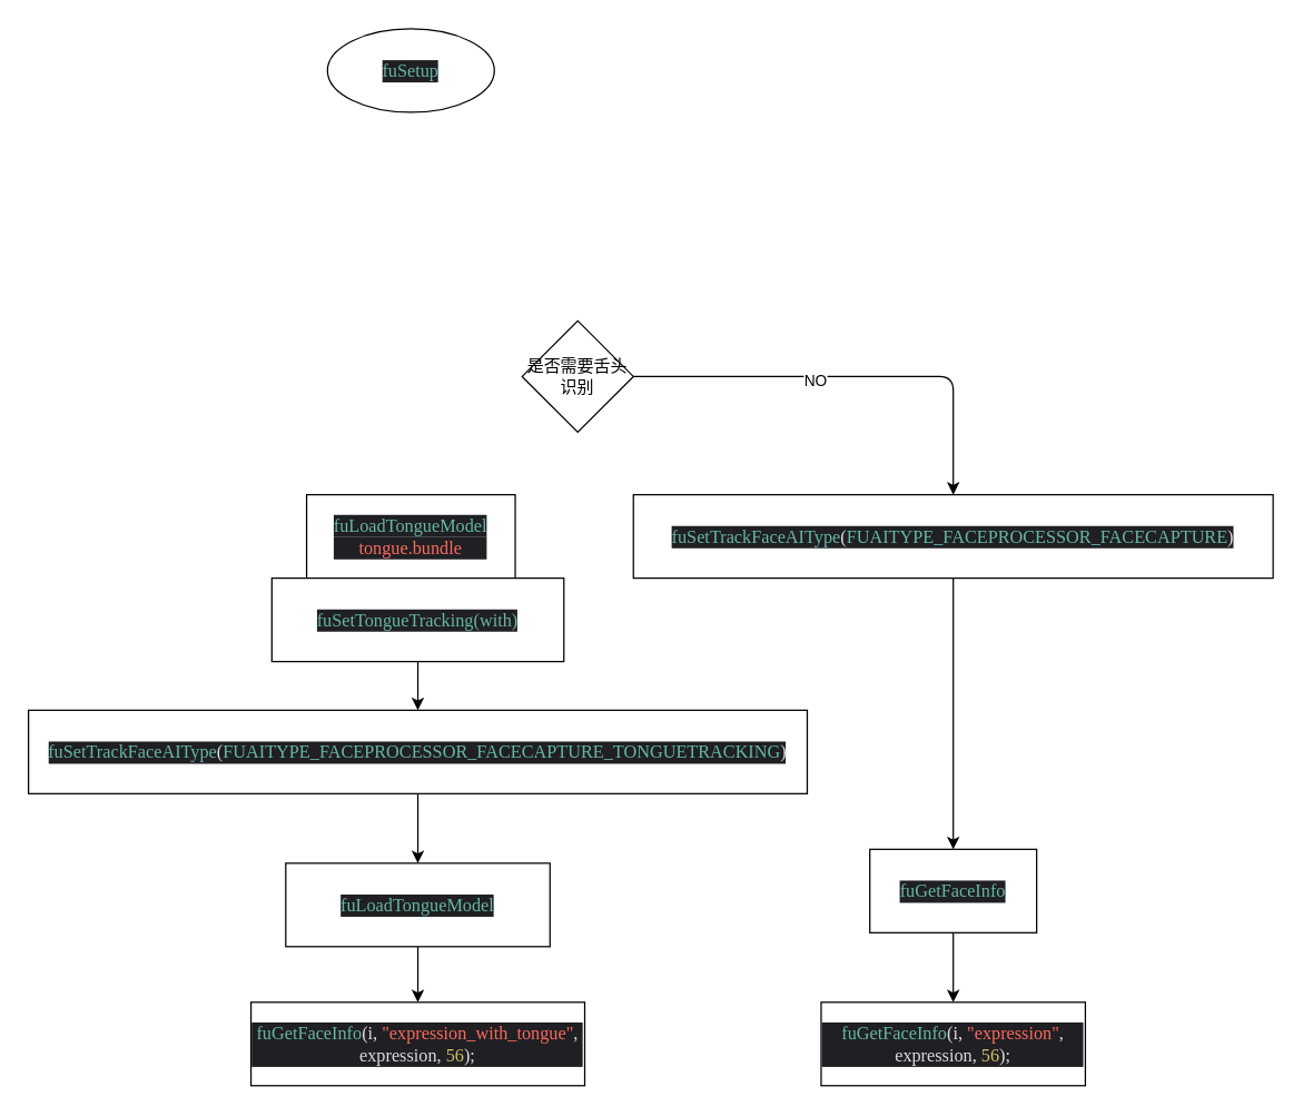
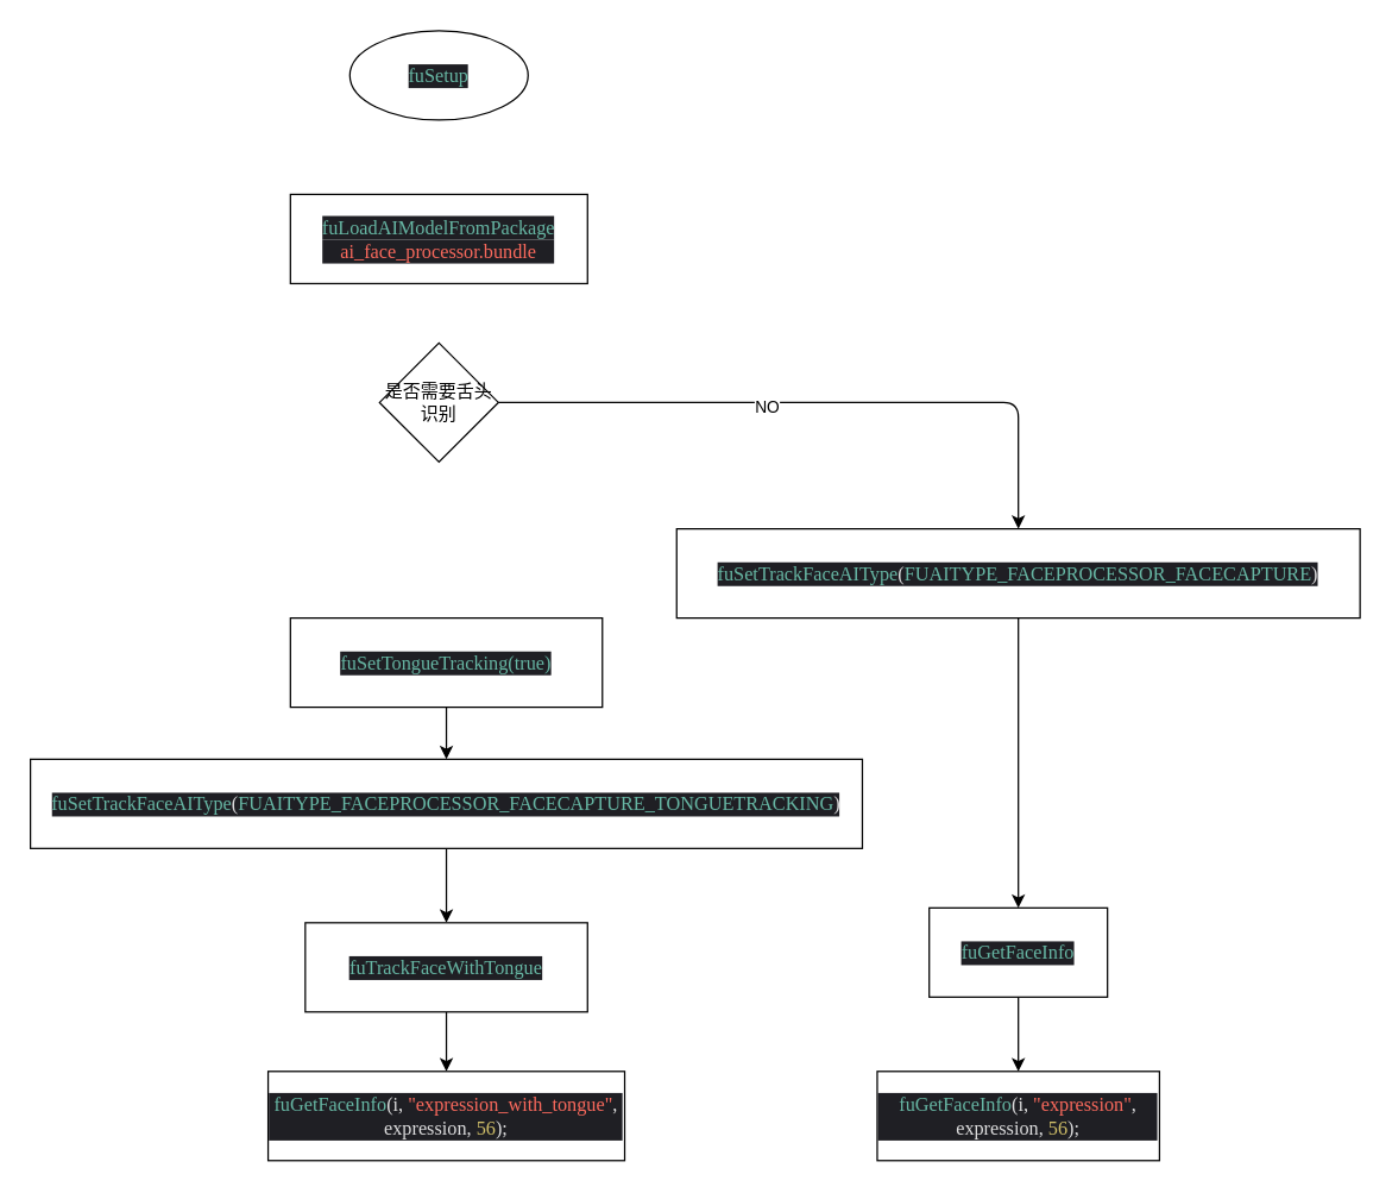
+ <mxCell id="3" value="&lt;p style=&quot;margin: 0px ; font-stretch: normal ; font-size: 13px ; line-height: normal ; font-family: &amp;#34;menlo&amp;#34; ; color: rgb(103 , 183 , 164) ; background-color: rgb(31 , 31 , 36)&quot;&gt;fuLoadAIModelFromPackage&lt;/p&gt;&lt;p style=&quot;margin: 0px ; font-stretch: normal ; font-size: 13px ; line-height: normal ; font-family: &amp;#34;menlo&amp;#34; ; color: rgb(252 , 106 , 93) ; background-color: rgb(31 , 31 , 36)&quot;&gt;ai_face_processor.bundle&lt;/p&gt;" style="whiteSpace=wrap;html=1;" vertex="1" parent="1"><mxGeometry x="195" y="130" width="200" height="60" as="geometry" /></mxCell>
- <mxCell id="4" value="是否需要舌头识别" style="rhombus;whiteSpace=wrap;html=1;" vertex="1" parent="1"><mxGeometry x="375" y="230" width="80" height="80" as="geometry" /></mxCell>
+ <mxCell id="4" value="是否需要舌头识别" style="rhombus;whiteSpace=wrap;html=1;" vertex="1" parent="1"><mxGeometry x="255" y="230" width="80" height="80" as="geometry" /></mxCell>
- <mxCell id="5" value="&lt;p style=&quot;margin: 0px ; font-stretch: normal ; font-size: 13px ; line-height: normal ; font-family: &amp;#34;menlo&amp;#34; ; color: rgb(103 , 183 , 164) ; background-color: rgb(31 , 31 , 36)&quot;&gt;fuLoadTongueModel&lt;/p&gt;&lt;p style=&quot;margin: 0px ; font-stretch: normal ; font-size: 13px ; line-height: normal ; font-family: &amp;#34;menlo&amp;#34; ; color: rgb(252 , 106 , 93) ; background-color: rgb(31 , 31 , 36)&quot;&gt;tongue.bundle&lt;/p&gt;" style="whiteSpace=wrap;html=1;" vertex="1" parent="1"><mxGeometry x="220" y="355" width="150" height="60" as="geometry" /></mxCell>
- <mxCell id="7" value="&lt;p style=&quot;margin: 0px ; font-stretch: normal ; font-size: 13px ; line-height: normal ; font-family: &amp;#34;menlo&amp;#34; ; color: rgb(103 , 183 , 164) ; background-color: rgb(31 , 31 , 36)&quot;&gt;fuSetTongueTracking(with)&lt;/p&gt;" style="whiteSpace=wrap;html=1;" vertex="1" parent="1"><mxGeometry x="195" y="415" width="210" height="60" as="geometry" /></mxCell>
+ <mxCell id="7" value="&lt;p style=&quot;margin: 0px ; font-stretch: normal ; font-size: 13px ; line-height: normal ; font-family: &amp;#34;menlo&amp;#34; ; color: rgb(103 , 183 , 164) ; background-color: rgb(31 , 31 , 36)&quot;&gt;fuSetTongueTracking(true)&lt;/p&gt;" style="whiteSpace=wrap;html=1;" vertex="1" parent="1"><mxGeometry x="195" y="415" width="210" height="60" as="geometry" /></mxCell>
- <mxCell id="14" value="&lt;p style=&quot;margin: 0px ; font-stretch: normal ; font-size: 13px ; line-height: normal ; font-family: &amp;#34;menlo&amp;#34; ; color: rgb(103 , 183 , 164) ; background-color: rgb(31 , 31 , 36)&quot;&gt;fuLoadTongueModel&lt;/p&gt;" style="whiteSpace=wrap;html=1;" vertex="1" parent="1"><mxGeometry x="205" y="620" width="190" height="60" as="geometry" /></mxCell>
+ <mxCell id="14" value="&lt;p style=&quot;margin: 0px ; font-stretch: normal ; font-size: 13px ; line-height: normal ; font-family: &amp;#34;menlo&amp;#34; ; color: rgb(103 , 183 , 164) ; background-color: rgb(31 , 31 , 36)&quot;&gt;fuTrackFaceWithTongue&lt;/p&gt;" style="whiteSpace=wrap;html=1;" vertex="1" parent="1"><mxGeometry x="205" y="620" width="190" height="60" as="geometry" /></mxCell>
